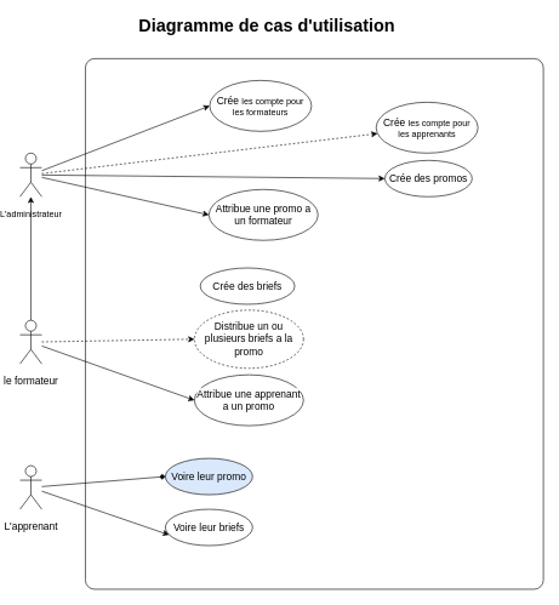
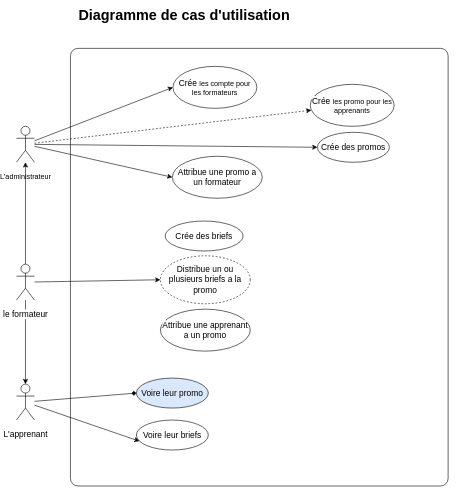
- <mxCell id="3" value="&lt;font style=&quot;font-size: 24px;&quot;&gt;&lt;b&gt;Diagramme de cas d'utilisation&lt;/b&gt;&lt;/font&gt;" style="text;html=1;strokeColor=none;fillColor=none;align=center;verticalAlign=middle;whiteSpace=wrap;rounded=0;" parent="1" vertex="1"><mxGeometry x="160" y="20" width="400" height="30" as="geometry" /></mxCell>
+ <mxCell id="3" value="&lt;font style=&quot;font-size: 24px;&quot;&gt;&lt;b&gt;Diagramme de cas d'utilisation&lt;/b&gt;&lt;/font&gt;" style="text;html=1;strokeColor=none;fillColor=none;align=center;verticalAlign=middle;whiteSpace=wrap;rounded=0;" parent="1" vertex="1"><mxGeometry x="100" y="10" width="400" height="30" as="geometry" /></mxCell>
- <mxCell id="17" value="&lt;span style=&quot;font-family: &amp;quot;Nunito Sans&amp;quot;, sans-serif; font-size: 14px; text-align: start; background-color: rgb(255, 255, 255);&quot;&gt;Crée &lt;/span&gt;les compte pour les apprenants" style="ellipse;whiteSpace=wrap;html=1;fontSize=12;" parent="1" vertex="1"><mxGeometry x="510" y="140" width="140" height="70" as="geometry" /></mxCell>
+ <mxCell id="17" value="&lt;span style=&quot;font-family: &amp;quot;Nunito Sans&amp;quot;, sans-serif; font-size: 14px; text-align: start; background-color: rgb(255, 255, 255);&quot;&gt;Crée &lt;/span&gt;les promo pour les apprenants" style="ellipse;whiteSpace=wrap;html=1;fontSize=12;" parent="1" vertex="1"><mxGeometry x="510" y="140" width="140" height="70" as="geometry" /></mxCell>
- <mxCell id="10" style="edgeStyle=none;rounded=0;orthogonalLoop=1;jettySize=auto;html=1;entryX=0;entryY=0.5;entryDx=0;entryDy=0;fontSize=12;dashed=1;" parent="1" source="12" target="21" edge="1"><mxGeometry relative="1" as="geometry" /></mxCell>
+ <mxCell id="10" style="edgeStyle=none;rounded=0;orthogonalLoop=1;jettySize=auto;html=1;entryX=0;entryY=0.5;entryDx=0;entryDy=0;fontSize=12;" parent="1" source="12" target="21" edge="1"><mxGeometry relative="1" as="geometry" /></mxCell>
- <mxCell id="11" style="rounded=0;orthogonalLoop=1;jettySize=auto;html=1;entryX=0;entryY=0.5;entryDx=0;entryDy=0;" edge="1" parent="1" source="12" target="24"><mxGeometry relative="1" as="geometry" /></mxCell>
+ <mxCell id="11" style="rounded=0;orthogonalLoop=1;jettySize=auto;html=1;" edge="1" parent="1" source="12" target="15"><mxGeometry relative="1" as="geometry" /></mxCell>
